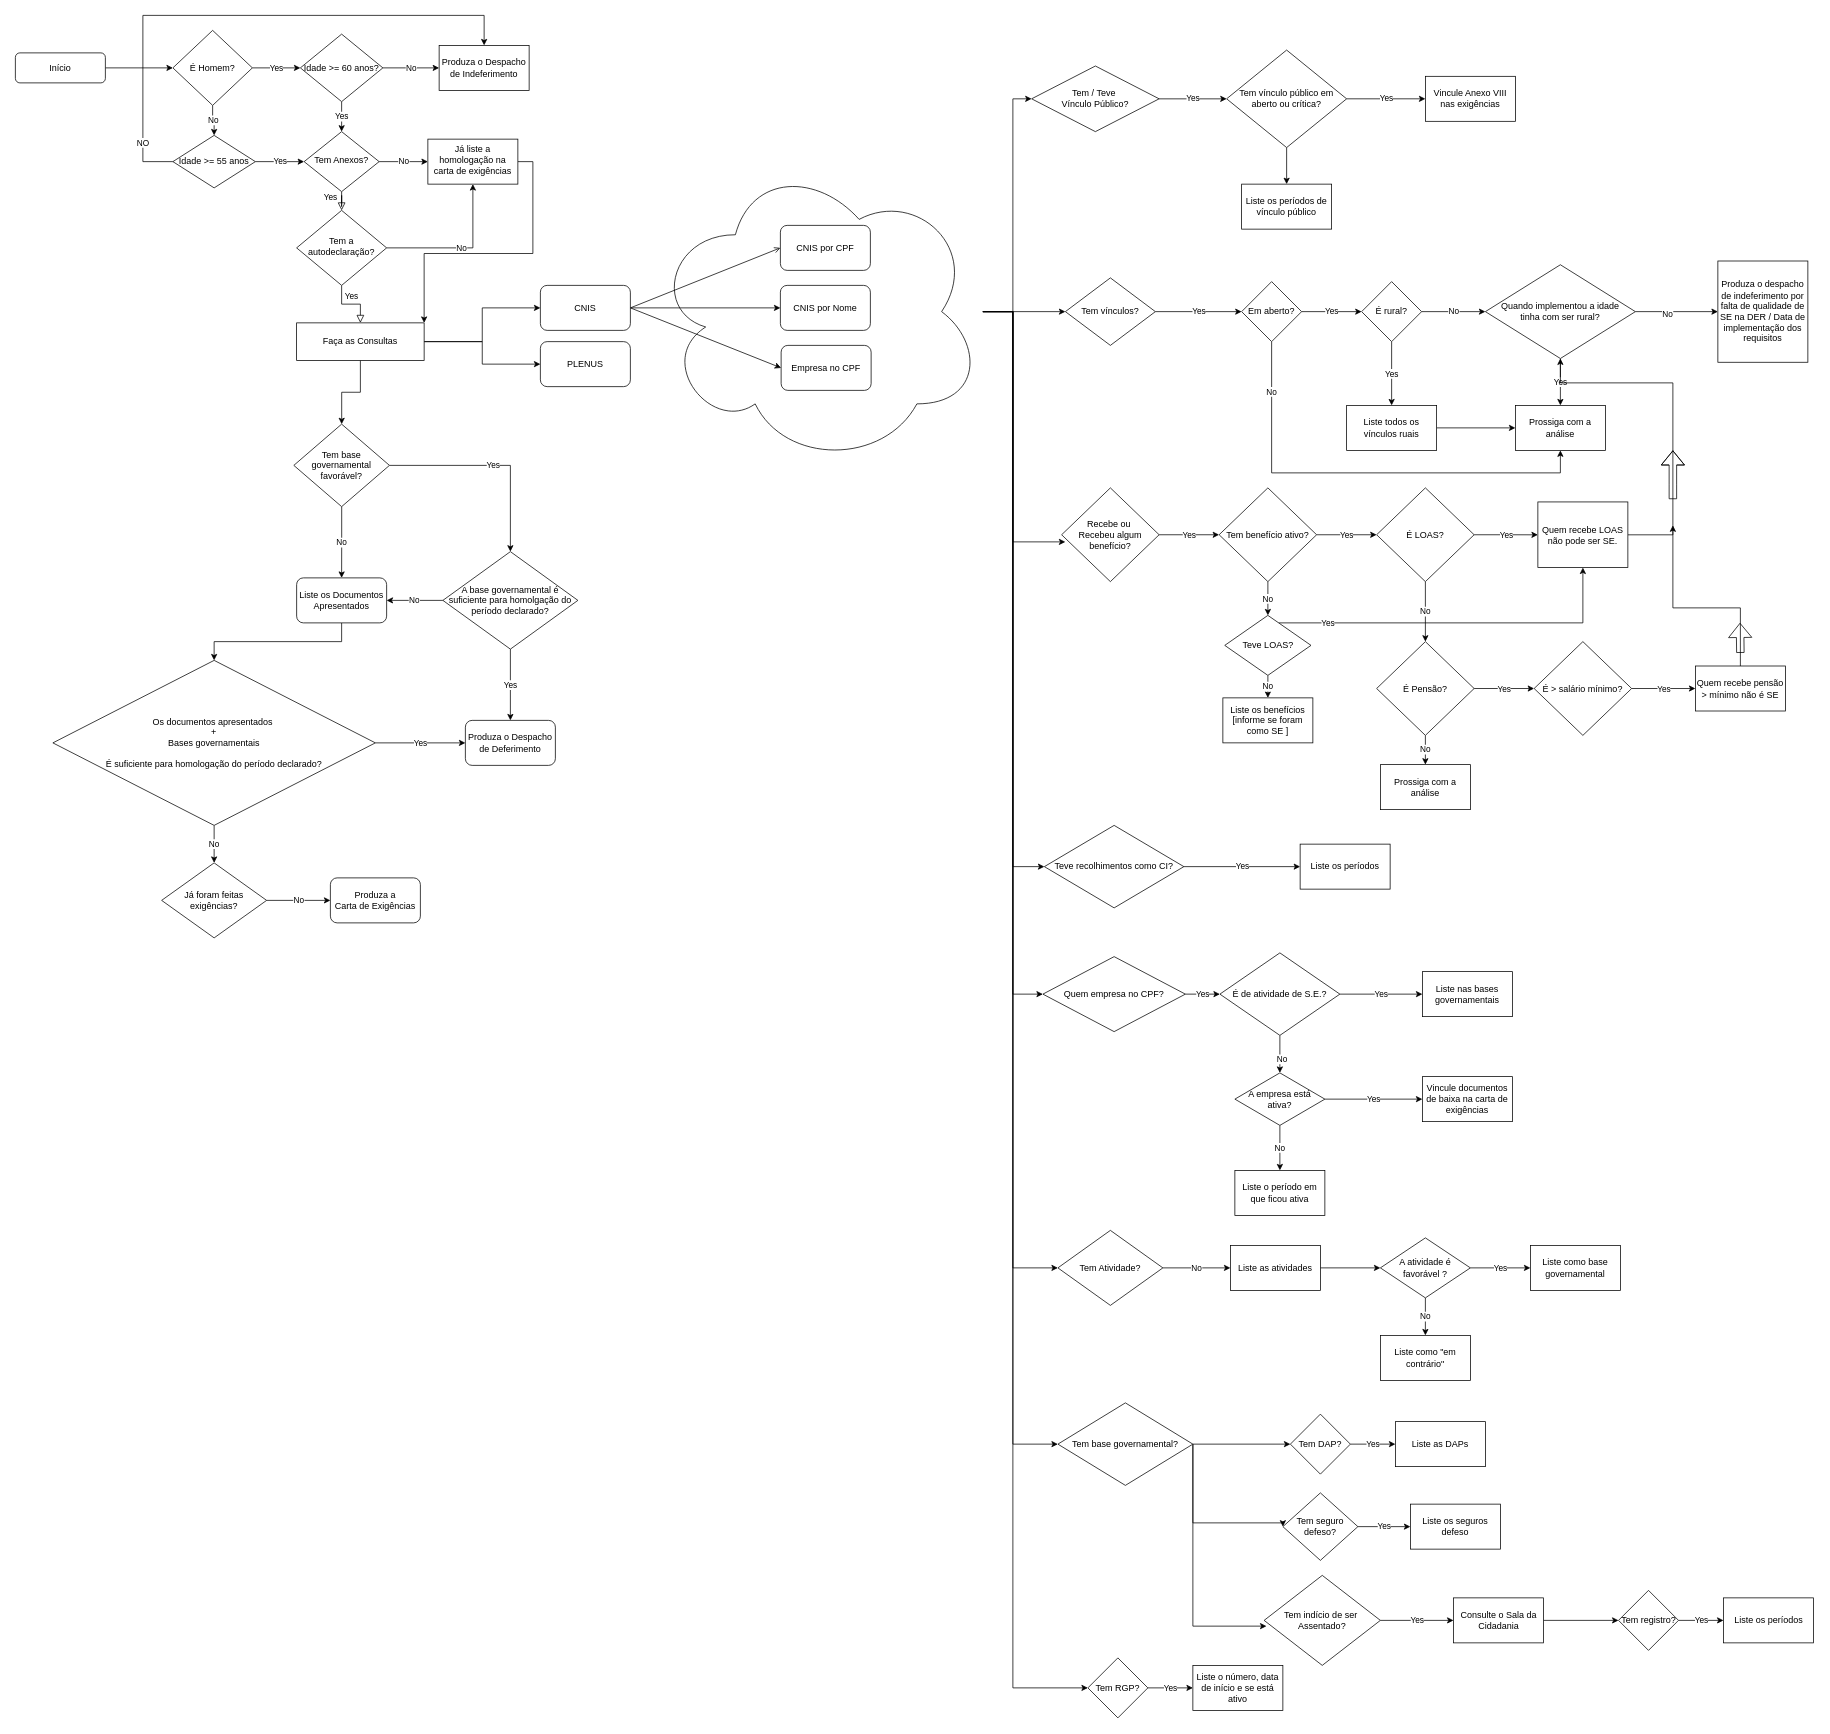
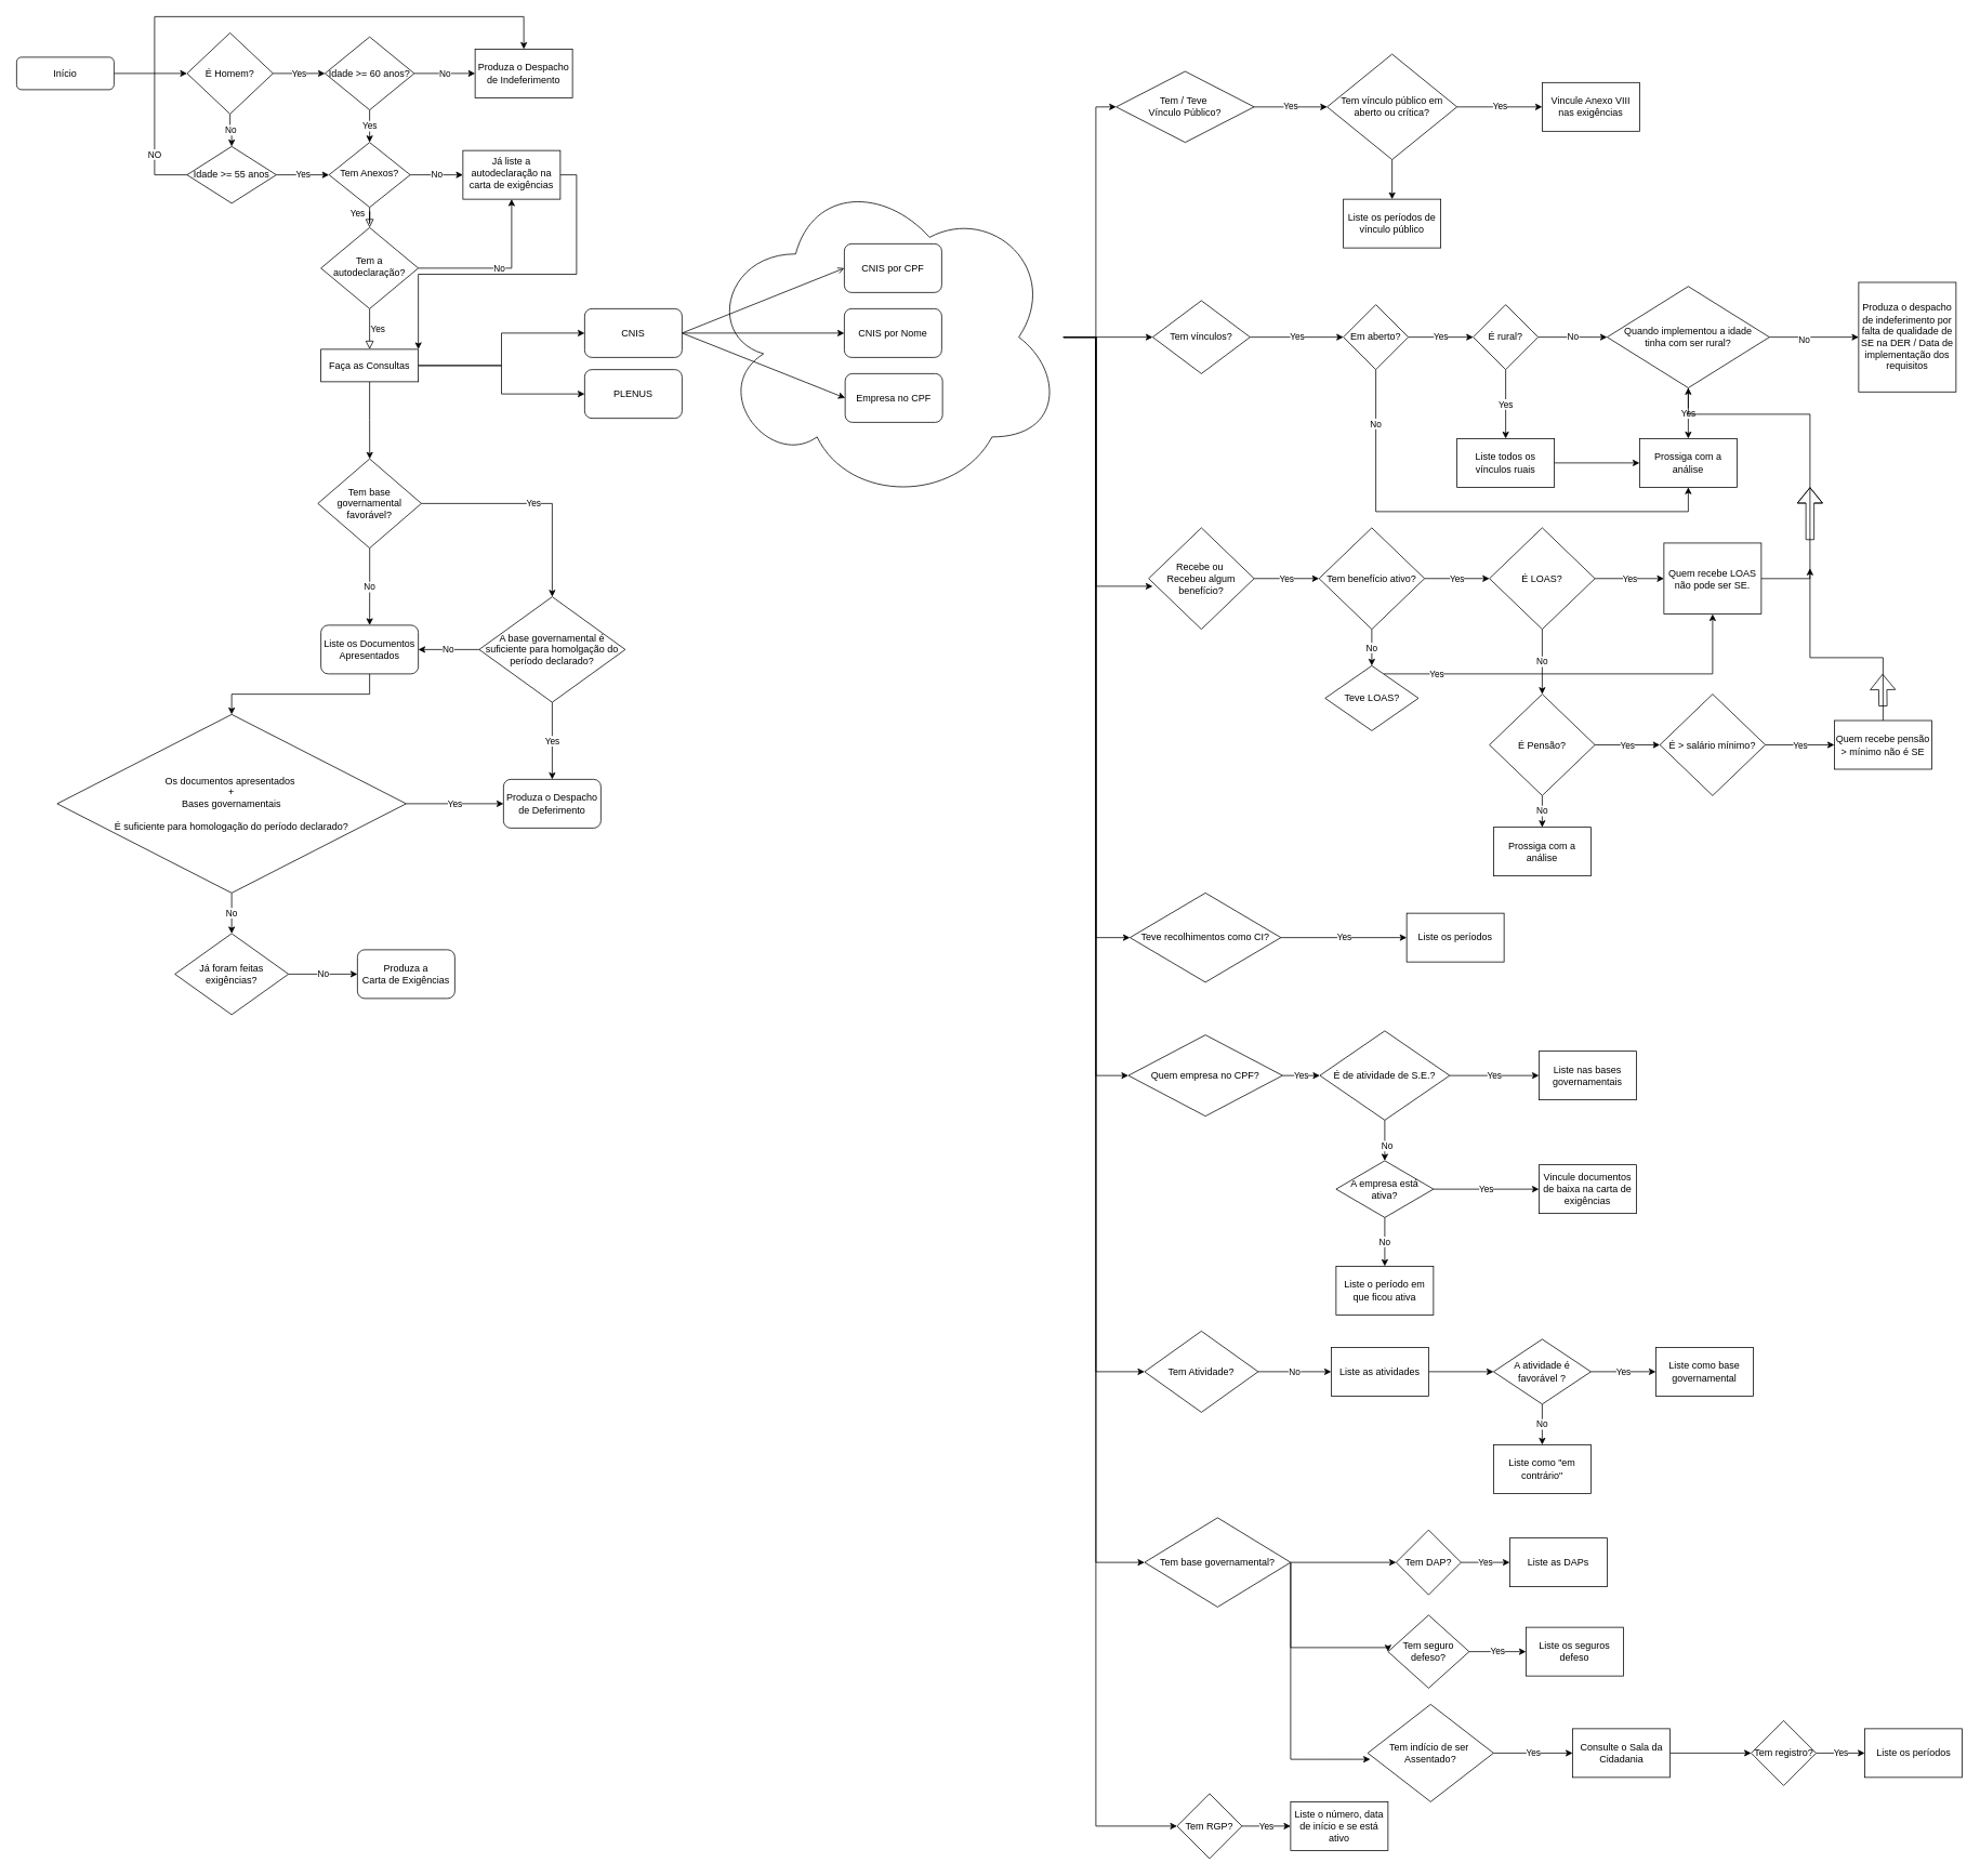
- <mxCell id="49" value="Já liste a homologação&amp;nbsp;na carta de exigências" style="whiteSpace=wrap;html=1;shadow=0;strokeWidth=1;spacing=6;spacingTop=-4;" parent="1" vertex="1"><mxGeometry x="570" y="185" width="120" height="60" as="geometry" /></mxCell>
+ <mxCell id="49" value="Já liste a autodeclaração&amp;nbsp;na carta de exigências" style="whiteSpace=wrap;html=1;shadow=0;strokeWidth=1;spacing=6;spacingTop=-4;" parent="1" vertex="1"><mxGeometry x="570" y="185" width="120" height="60" as="geometry" /></mxCell>
- <mxCell id="23" value="Faça as Consultas" style="rounded=1;whiteSpace=wrap;html=1;fontSize=12;glass=0;strokeWidth=1;shadow=0;arcSize=0;" parent="1" vertex="1"><mxGeometry x="395" y="430" width="170" height="50" as="geometry" /></mxCell>
+ <mxCell id="23" value="Faça as Consultas" style="rounded=1;whiteSpace=wrap;html=1;fontSize=12;glass=0;strokeWidth=1;shadow=0;arcSize=0;" parent="1" vertex="1"><mxGeometry x="395" y="430" width="120" height="40" as="geometry" /></mxCell>
- <mxCell id="107" value="No" style="edgeStyle=orthogonalEdgeStyle;rounded=0;orthogonalLoop=1;jettySize=auto;html=1;" edge="1" parent="1" source="108" target="109"><mxGeometry relative="1" as="geometry" /></mxCell>
- <mxCell id="109" value="Liste os benefícios&lt;br&gt;[informe se foram como SE ]" style="rounded=0;whiteSpace=wrap;html=1;" vertex="1" parent="1"><mxGeometry x="1630" y="930" width="120" height="60" as="geometry" /></mxCell>
